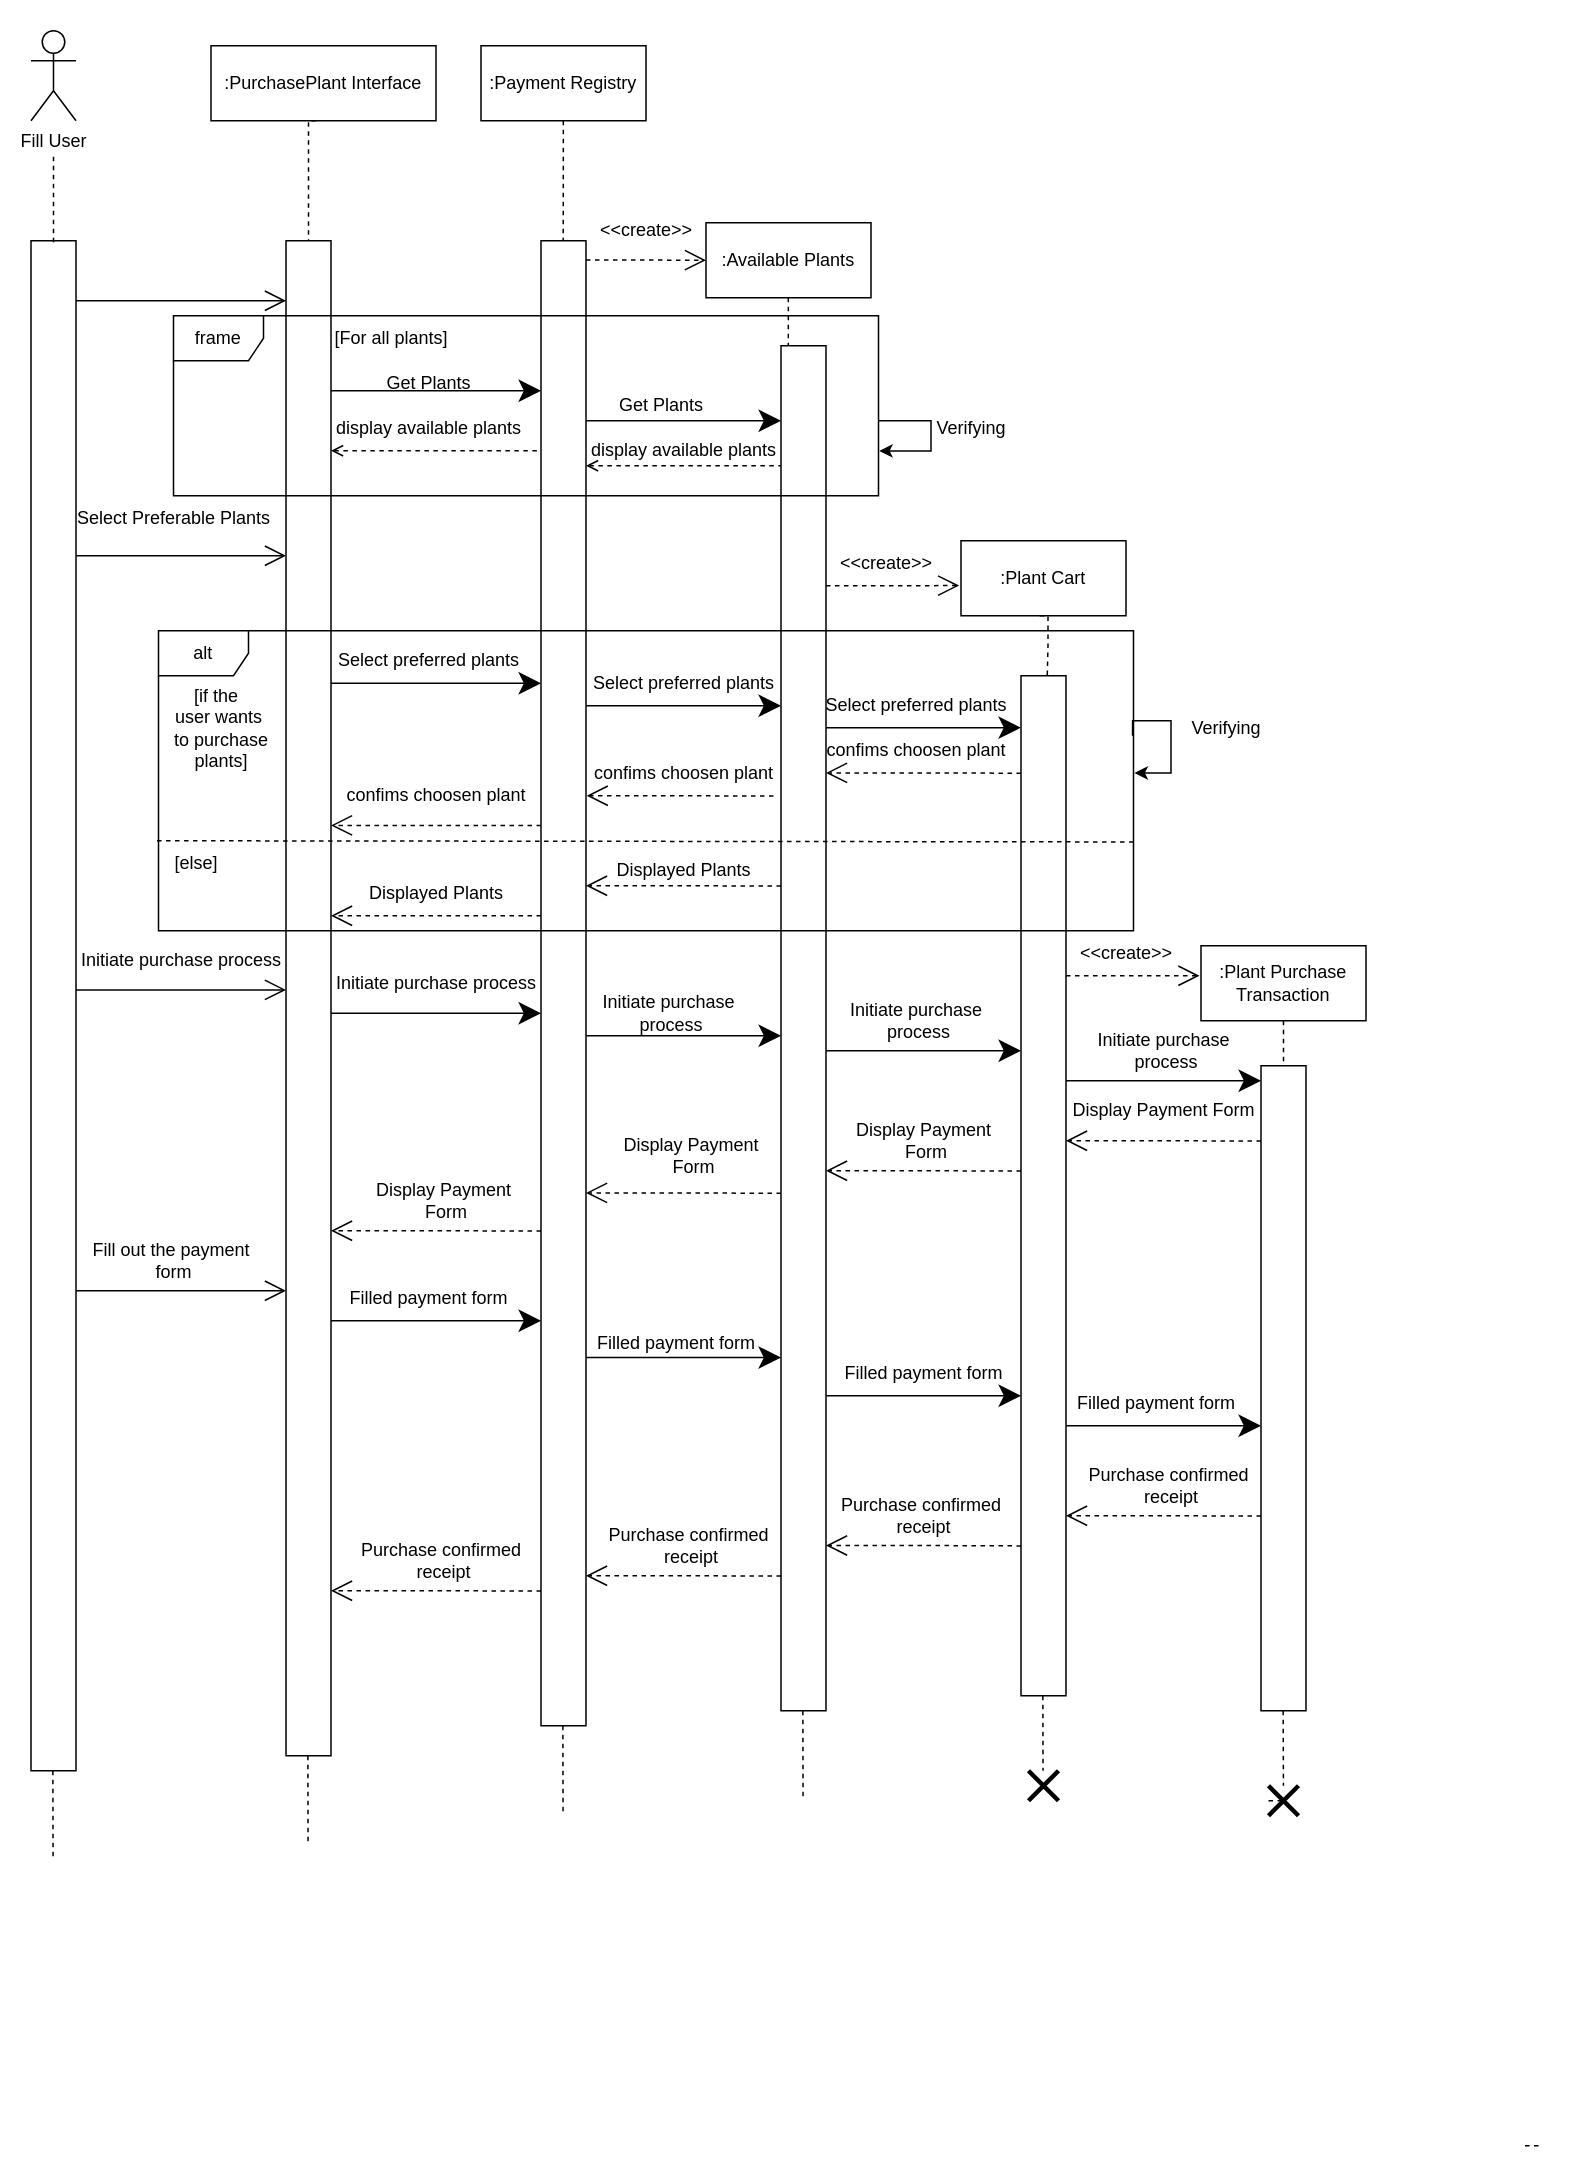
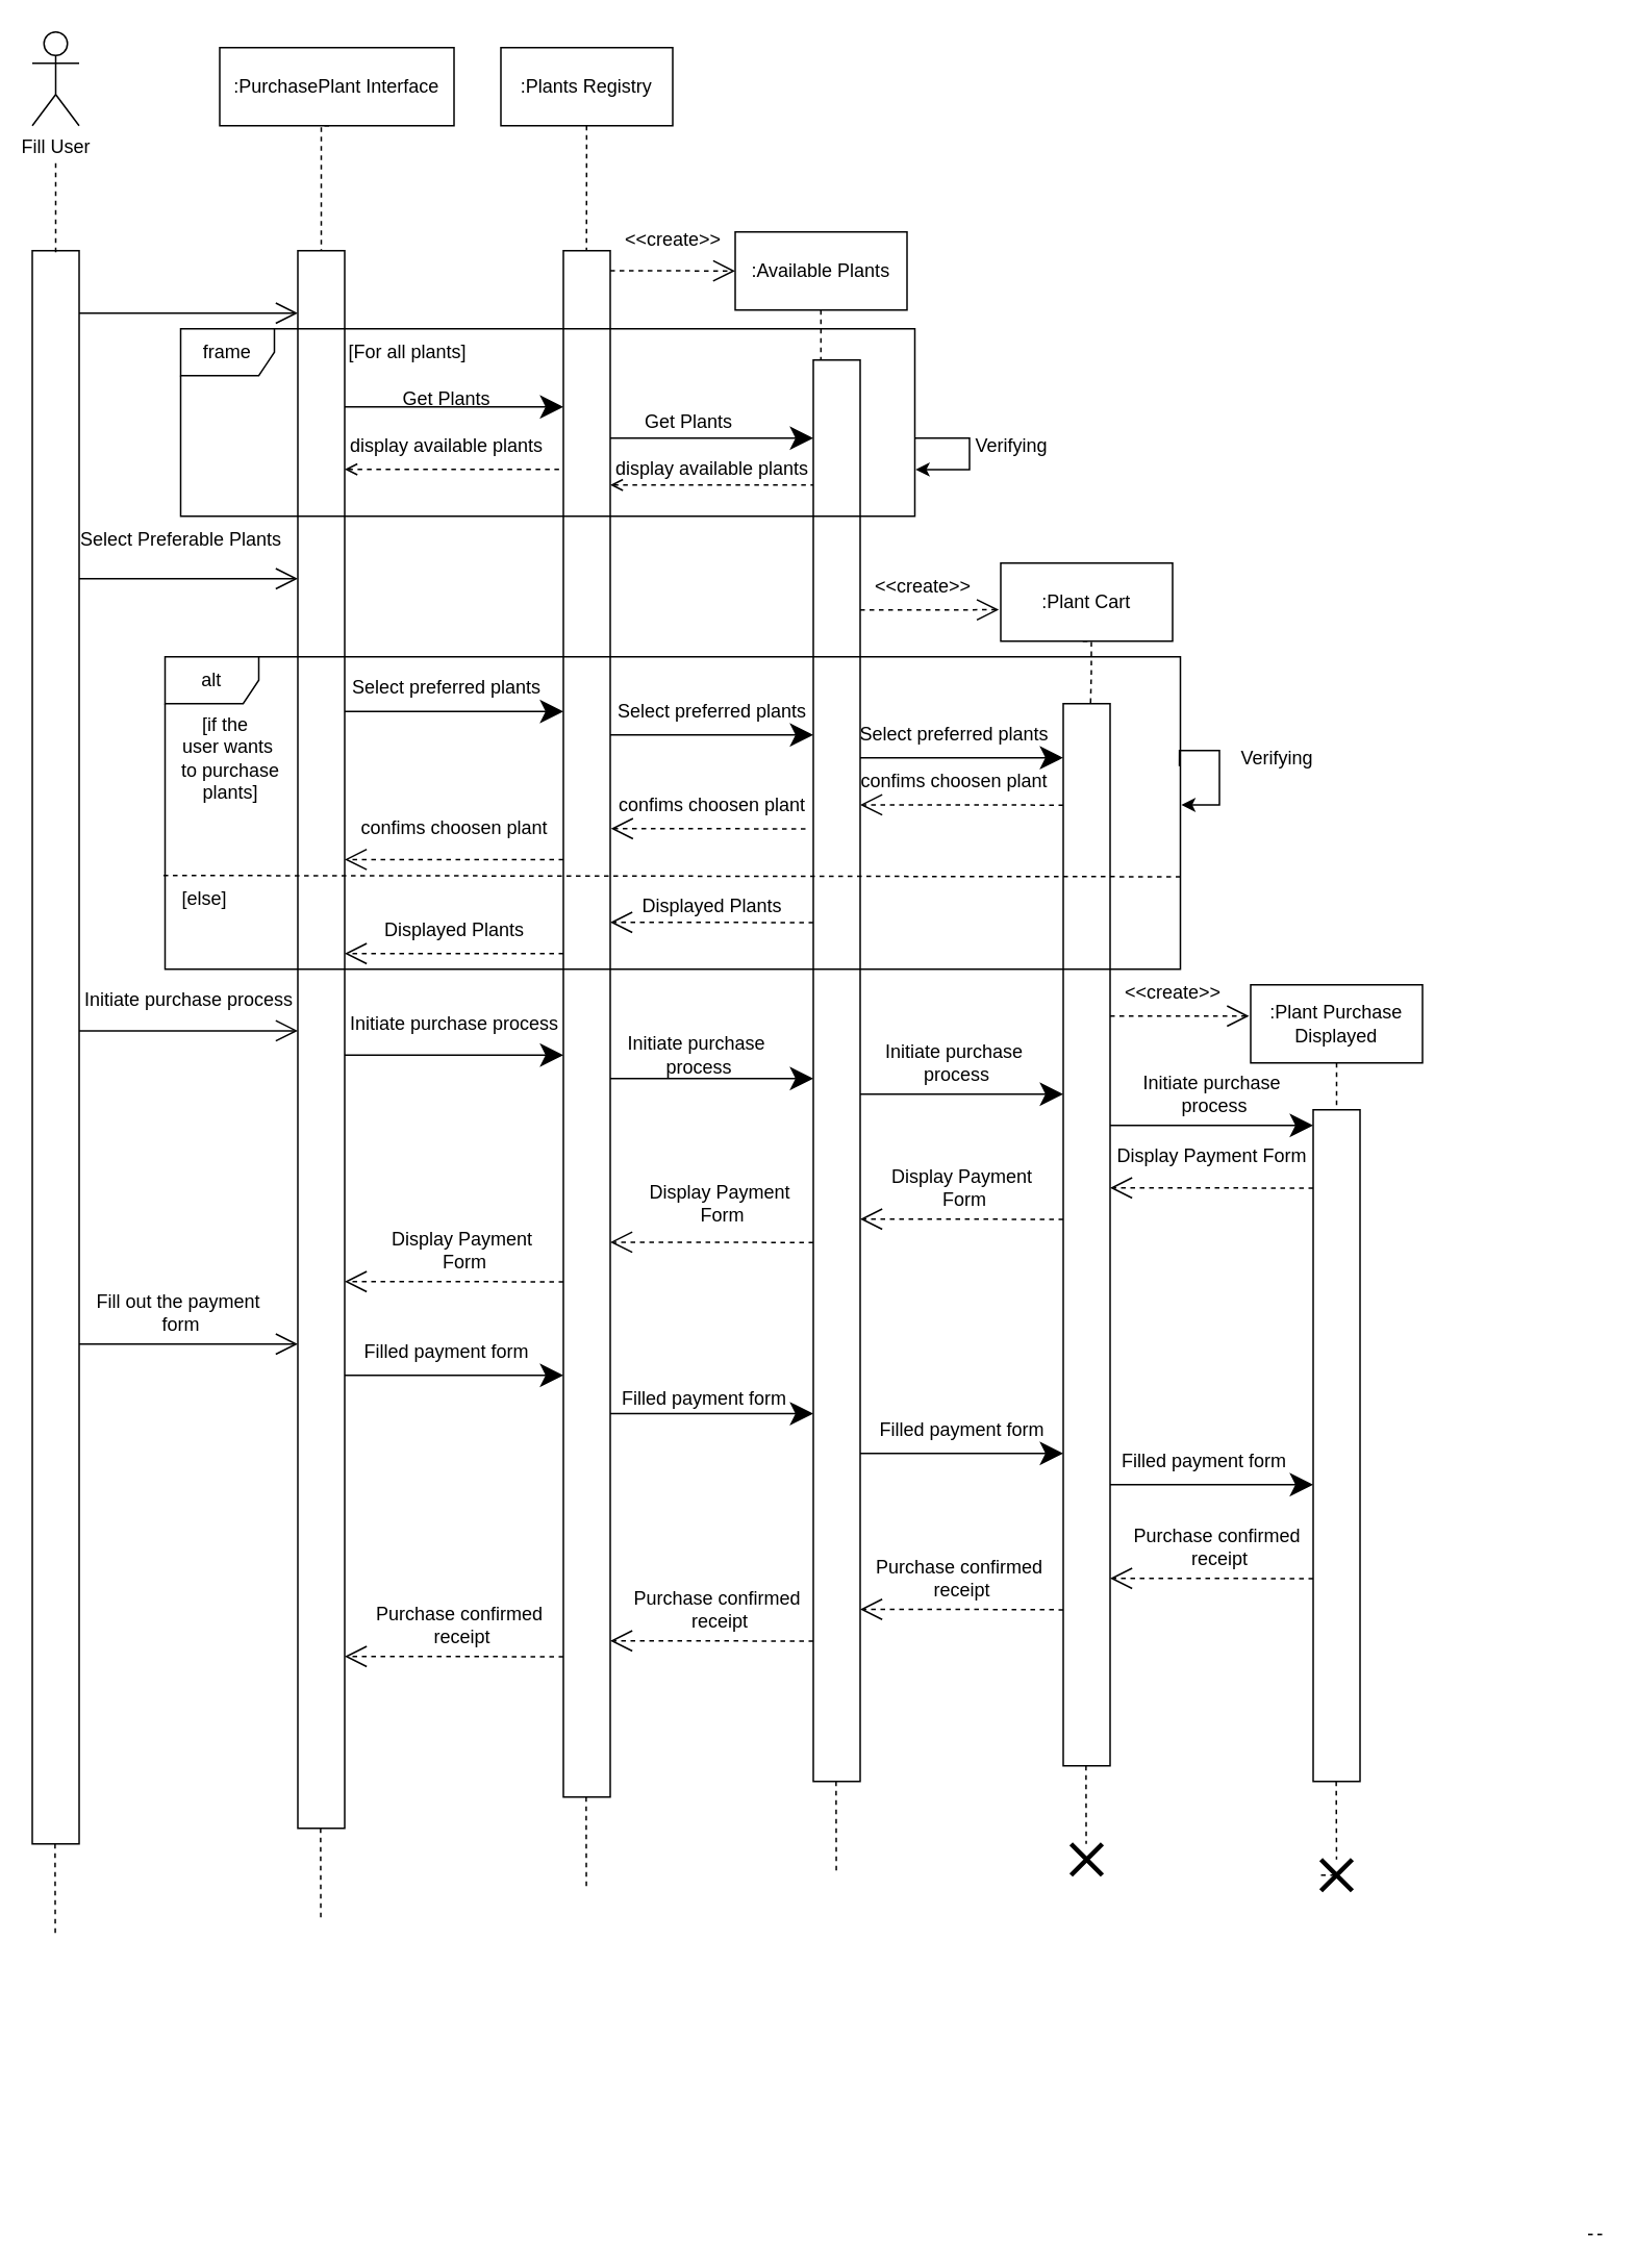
- <mxCell id="7" value=":Payment Registry" style="html=1;whiteSpace=wrap;" parent="1" vertex="1"><mxGeometry x="320" y="30" width="110" height="50" as="geometry" /></mxCell>
+ <mxCell id="7" value=":Plants Registry" style="html=1;whiteSpace=wrap;" parent="1" vertex="1"><mxGeometry x="320" y="30" width="110" height="50" as="geometry" /></mxCell>
- <mxCell id="69" value=":Plant Purchase Transaction" style="html=1;whiteSpace=wrap;" parent="1" vertex="1"><mxGeometry x="800" y="630" width="110" height="50" as="geometry" /></mxCell>
+ <mxCell id="69" value=":Plant Purchase Displayed" style="html=1;whiteSpace=wrap;" parent="1" vertex="1"><mxGeometry x="800" y="630" width="110" height="50" as="geometry" /></mxCell>
